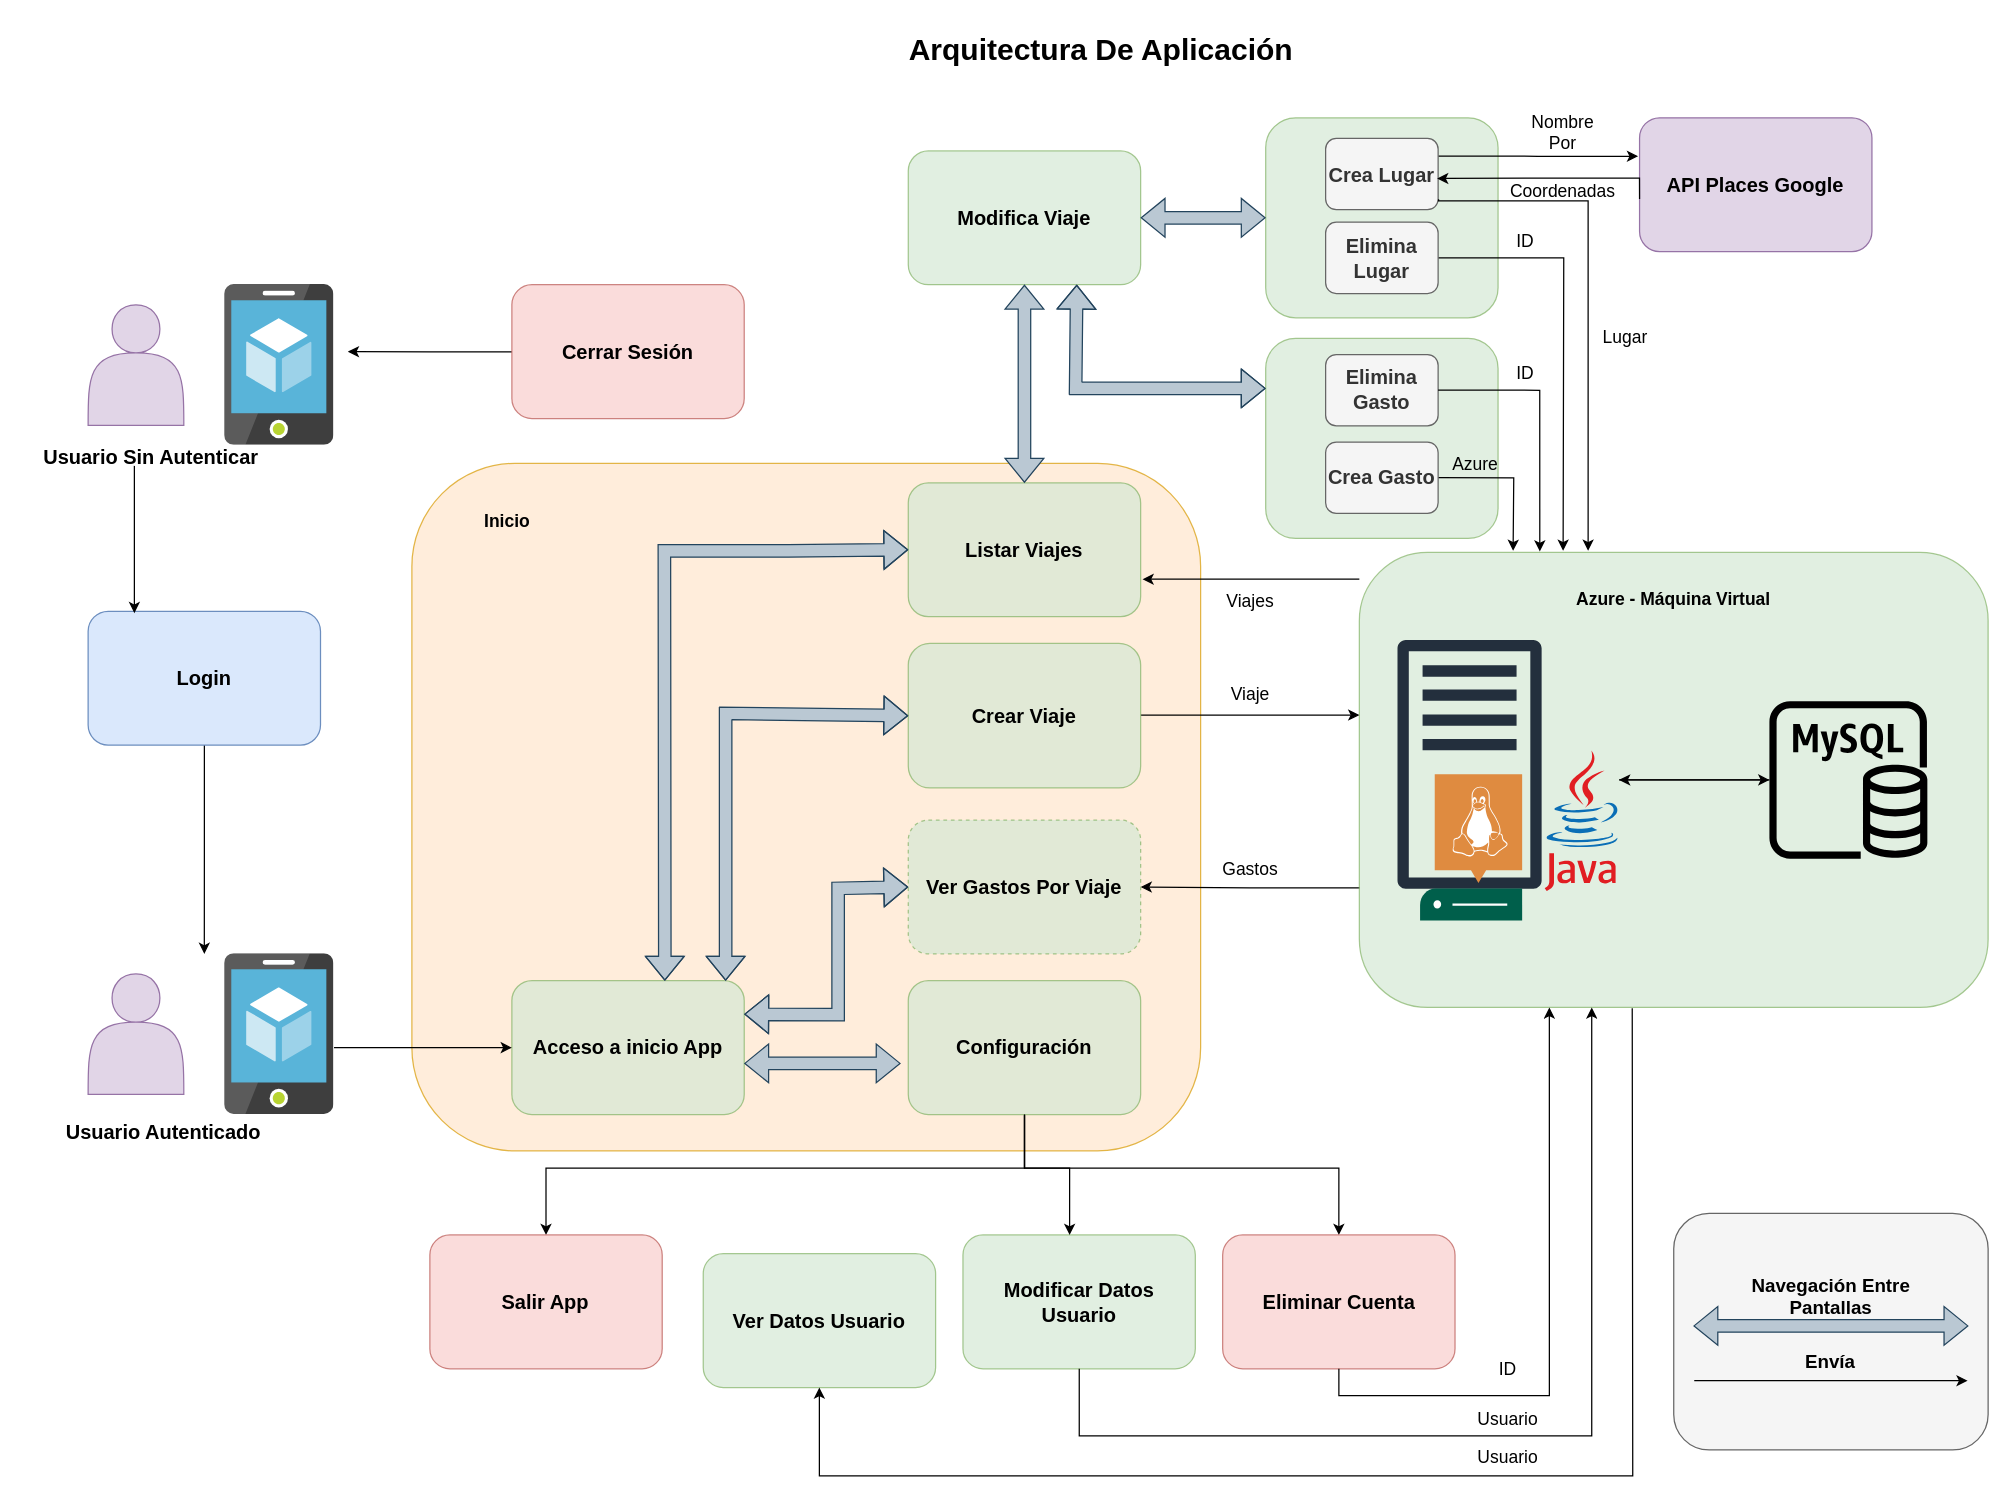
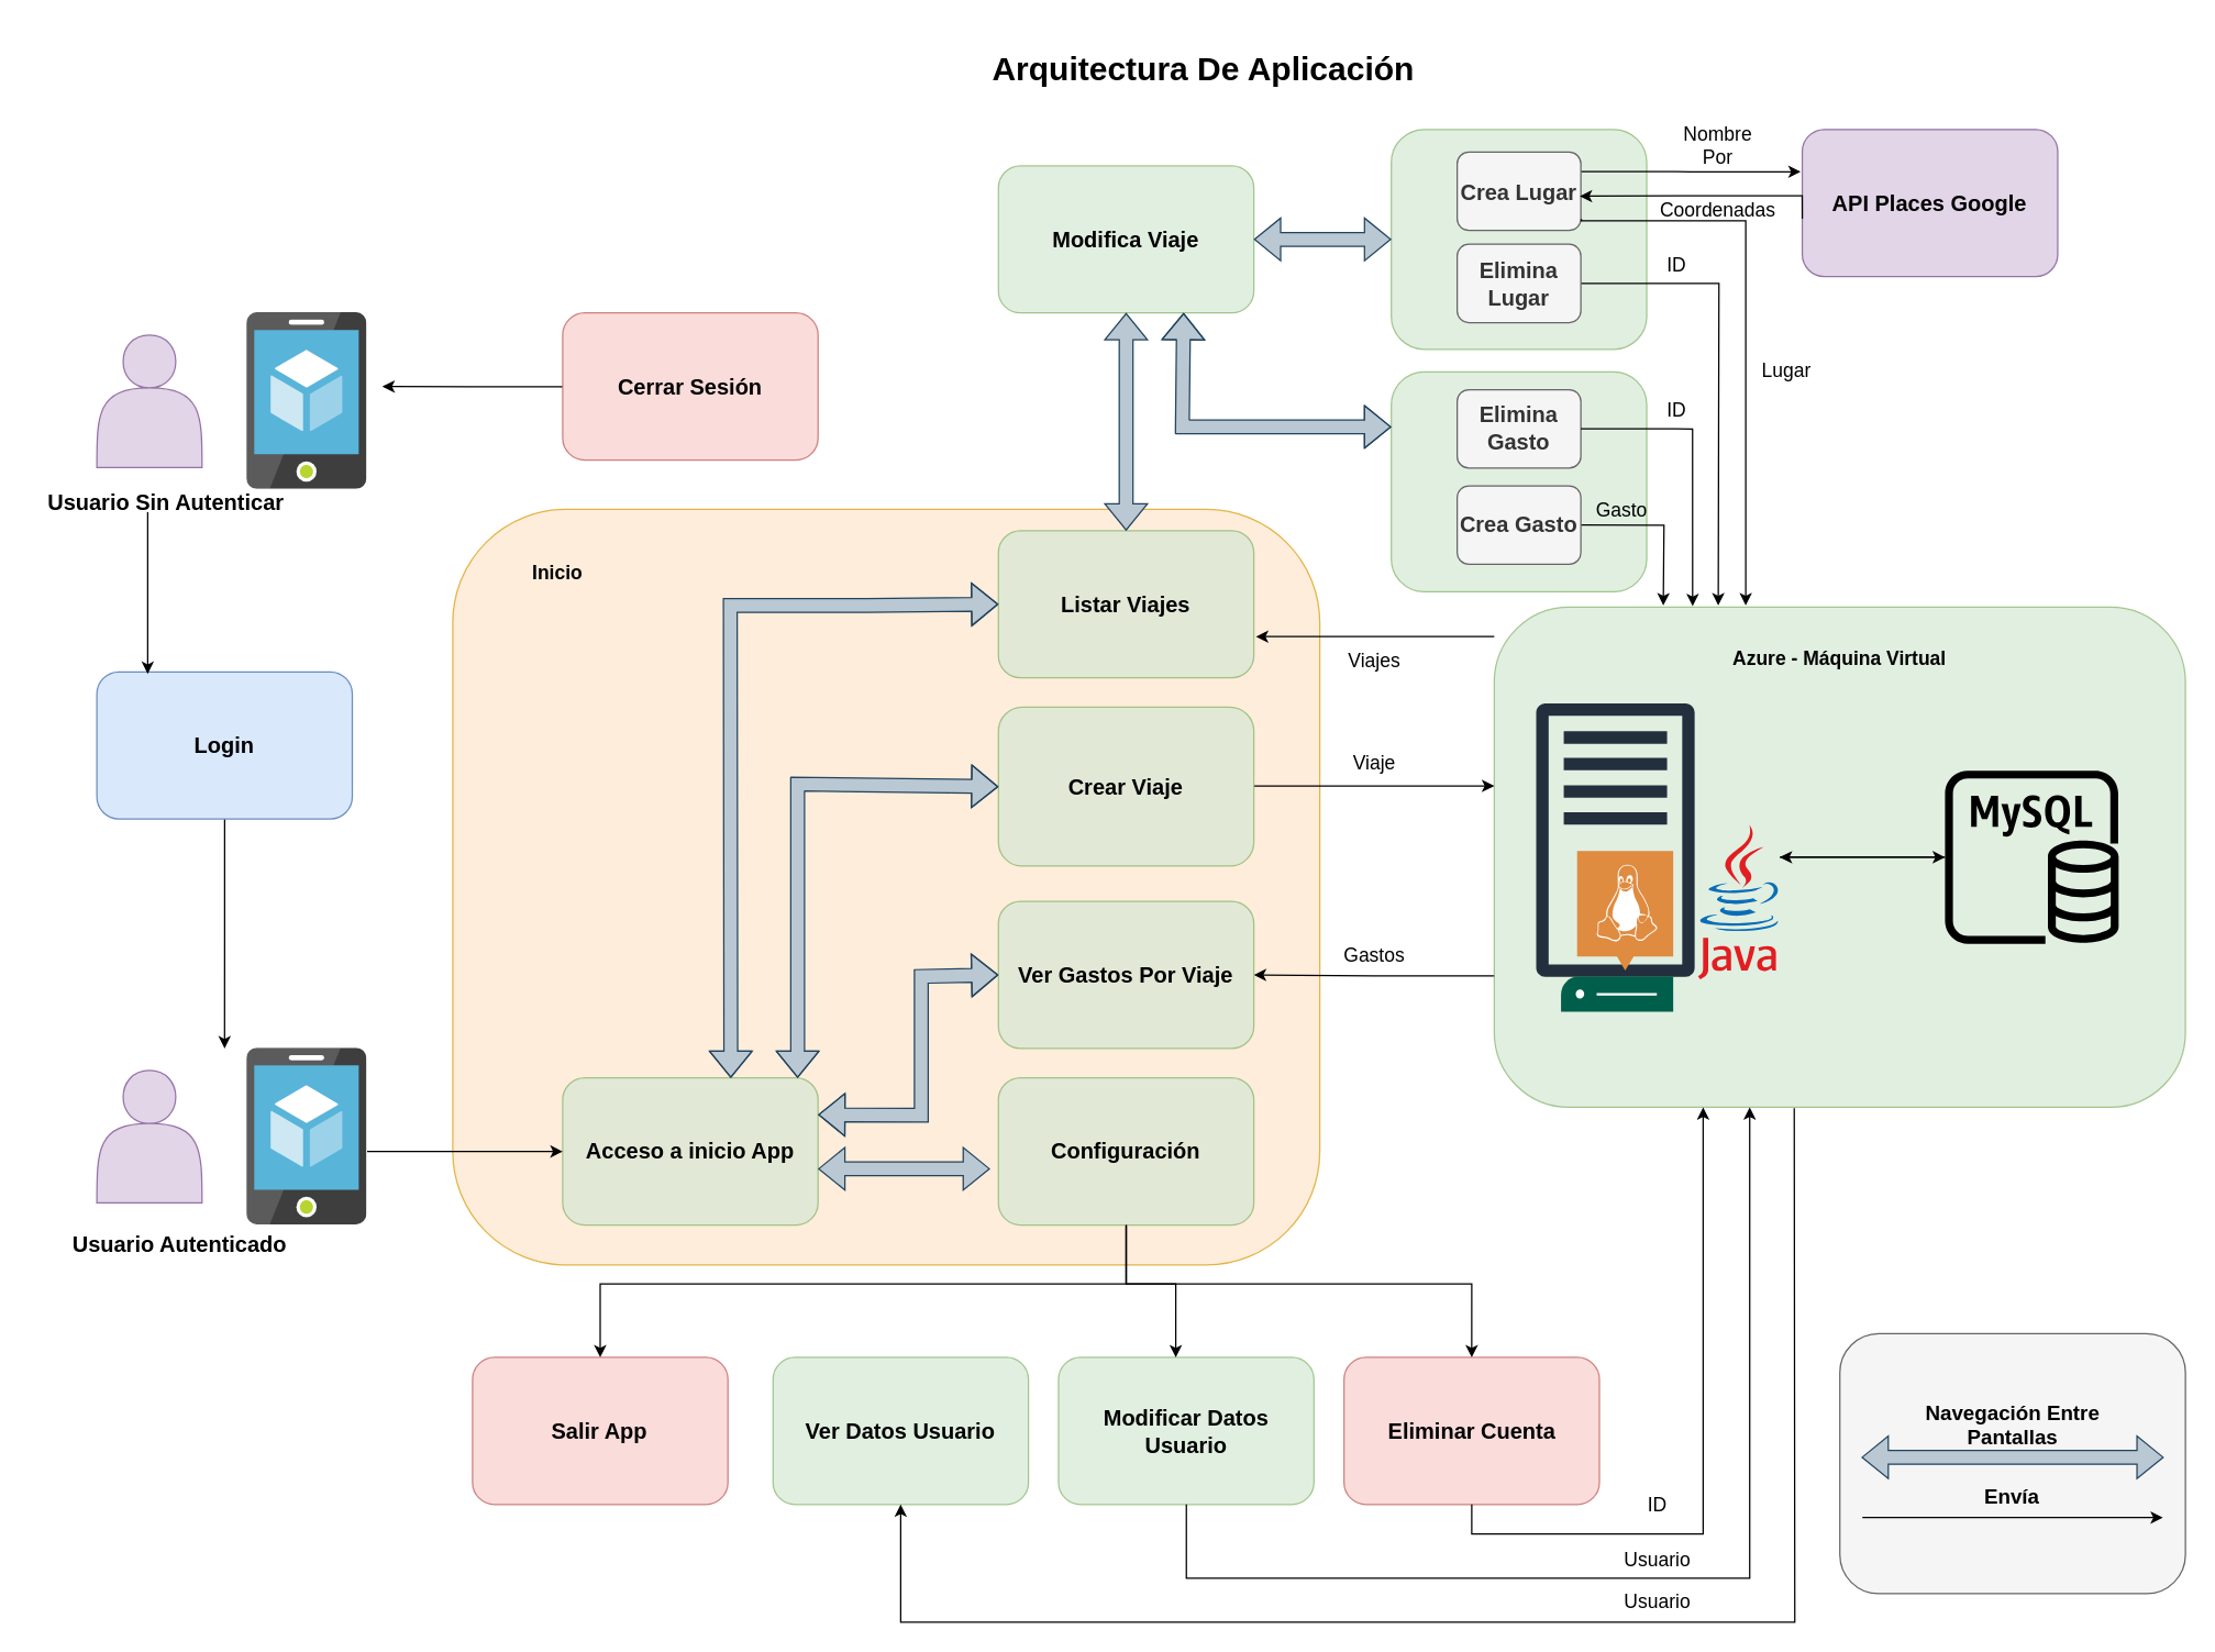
- <mxCell id="4" value="Arquitectura De Aplicación" style="text;strokeColor=none;fillColor=none;html=1;fontSize=24;fontStyle=1;verticalAlign=middle;align=center;" parent="1" vertex="1"><mxGeometry x="449" y="20" width="861" height="40" as="geometry" /></mxCell>
+ <mxCell id="4" value="Arquitectura De Aplicación" style="text;strokeColor=none;fillColor=none;html=1;fontSize=24;fontStyle=1;verticalAlign=middle;align=center;" parent="1" vertex="1"><mxGeometry x="444" y="30" width="861" height="40" as="geometry" /></mxCell>
- <mxCell id="74" value="&lt;font style=&quot;font-size: 14px;&quot;&gt;Azure&lt;/font&gt;" style="text;html=1;align=center;verticalAlign=middle;whiteSpace=wrap;rounded=0;" vertex="1" parent="1"><mxGeometry x="1150" y="355.56" width="60" height="30" as="geometry" /></mxCell>
+ <mxCell id="74" value="&lt;font style=&quot;font-size: 14px;&quot;&gt;Gasto&lt;/font&gt;" style="text;html=1;align=center;verticalAlign=middle;whiteSpace=wrap;rounded=0;" vertex="1" parent="1"><mxGeometry x="1150" y="355.56" width="60" height="30" as="geometry" /></mxCell>
- <mxCell id="13" value="&lt;b&gt;&lt;font style=&quot;font-size: 16px;&quot;&gt;Ver Gastos Por Viaje&lt;/font&gt;&lt;/b&gt;" style="rounded=1;whiteSpace=wrap;html=1;fillColor=#d5e8d4;strokeColor=#82b366;opacity=70;dashed=1;" parent="1" vertex="1"><mxGeometry x="726.115" y="655.354" width="185.899" height="107.071" as="geometry" /></mxCell>
+ <mxCell id="13" value="&lt;b&gt;&lt;font style=&quot;font-size: 16px;&quot;&gt;Ver Gastos Por Viaje&lt;/font&gt;&lt;/b&gt;" style="rounded=1;whiteSpace=wrap;html=1;fillColor=#d5e8d4;strokeColor=#82b366;opacity=70;" parent="1" vertex="1"><mxGeometry x="726.115" y="655.354" width="185.899" height="107.071" as="geometry" /></mxCell>
- <mxCell id="19" value="&lt;b&gt;&lt;font style=&quot;font-size: 16px;&quot;&gt;Ver Datos Usuario&lt;/font&gt;&lt;/b&gt;" style="rounded=1;whiteSpace=wrap;html=1;fillColor=#d5e8d4;strokeColor=#82b366;opacity=70;" parent="1" vertex="1"><mxGeometry x="562.086" y="1002.273" width="185.899" height="107.071" as="geometry" /></mxCell>
+ <mxCell id="19" value="&lt;b&gt;&lt;font style=&quot;font-size: 16px;&quot;&gt;Ver Datos Usuario&lt;/font&gt;&lt;/b&gt;" style="rounded=1;whiteSpace=wrap;html=1;fillColor=#d5e8d4;strokeColor=#82b366;opacity=70;" parent="1" vertex="1"><mxGeometry x="562.086" y="987.273" width="185.899" height="107.071" as="geometry" /></mxCell>
